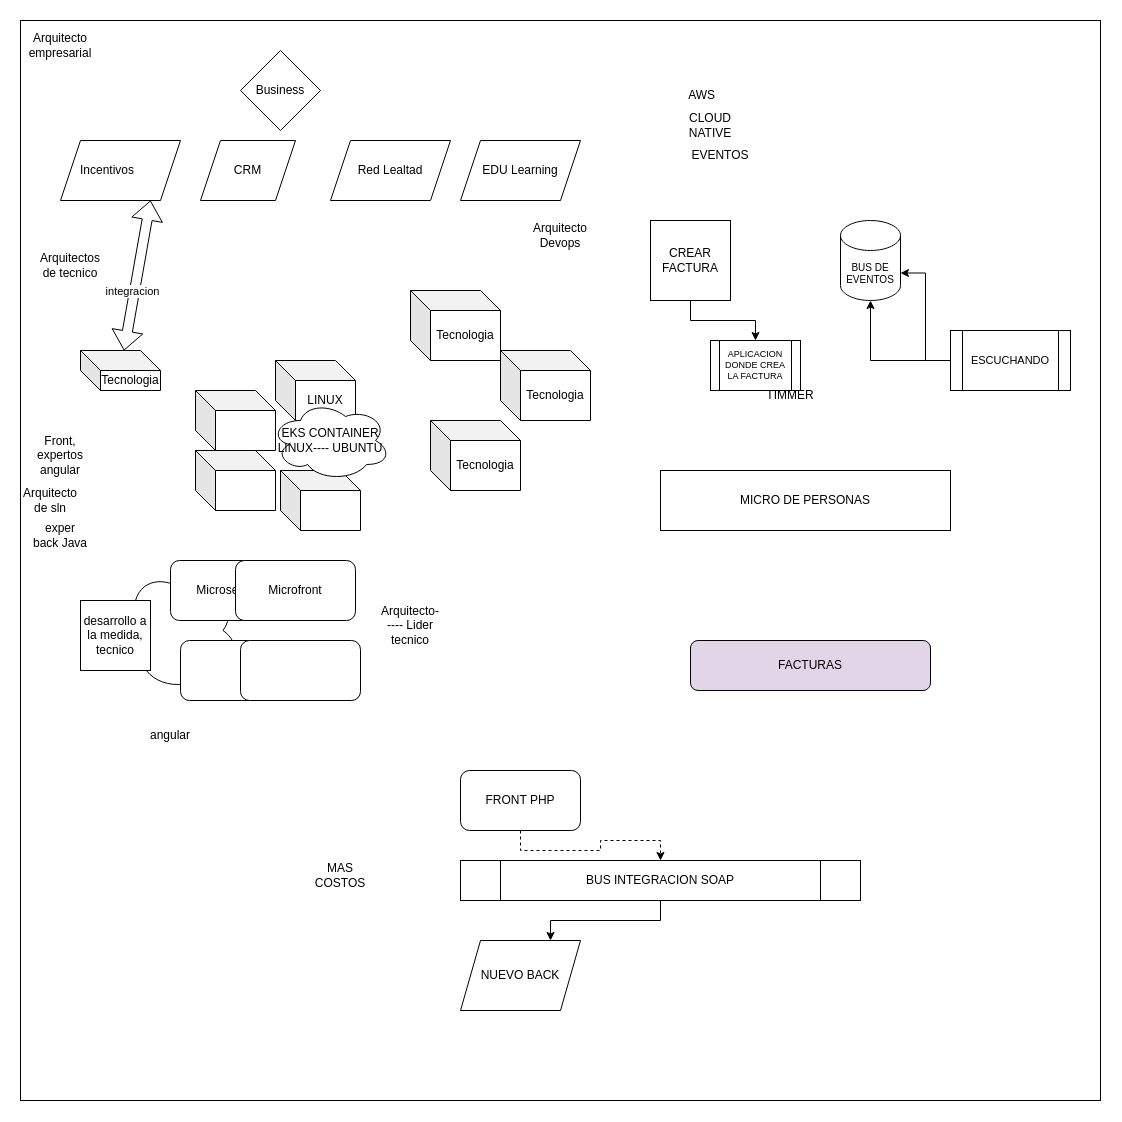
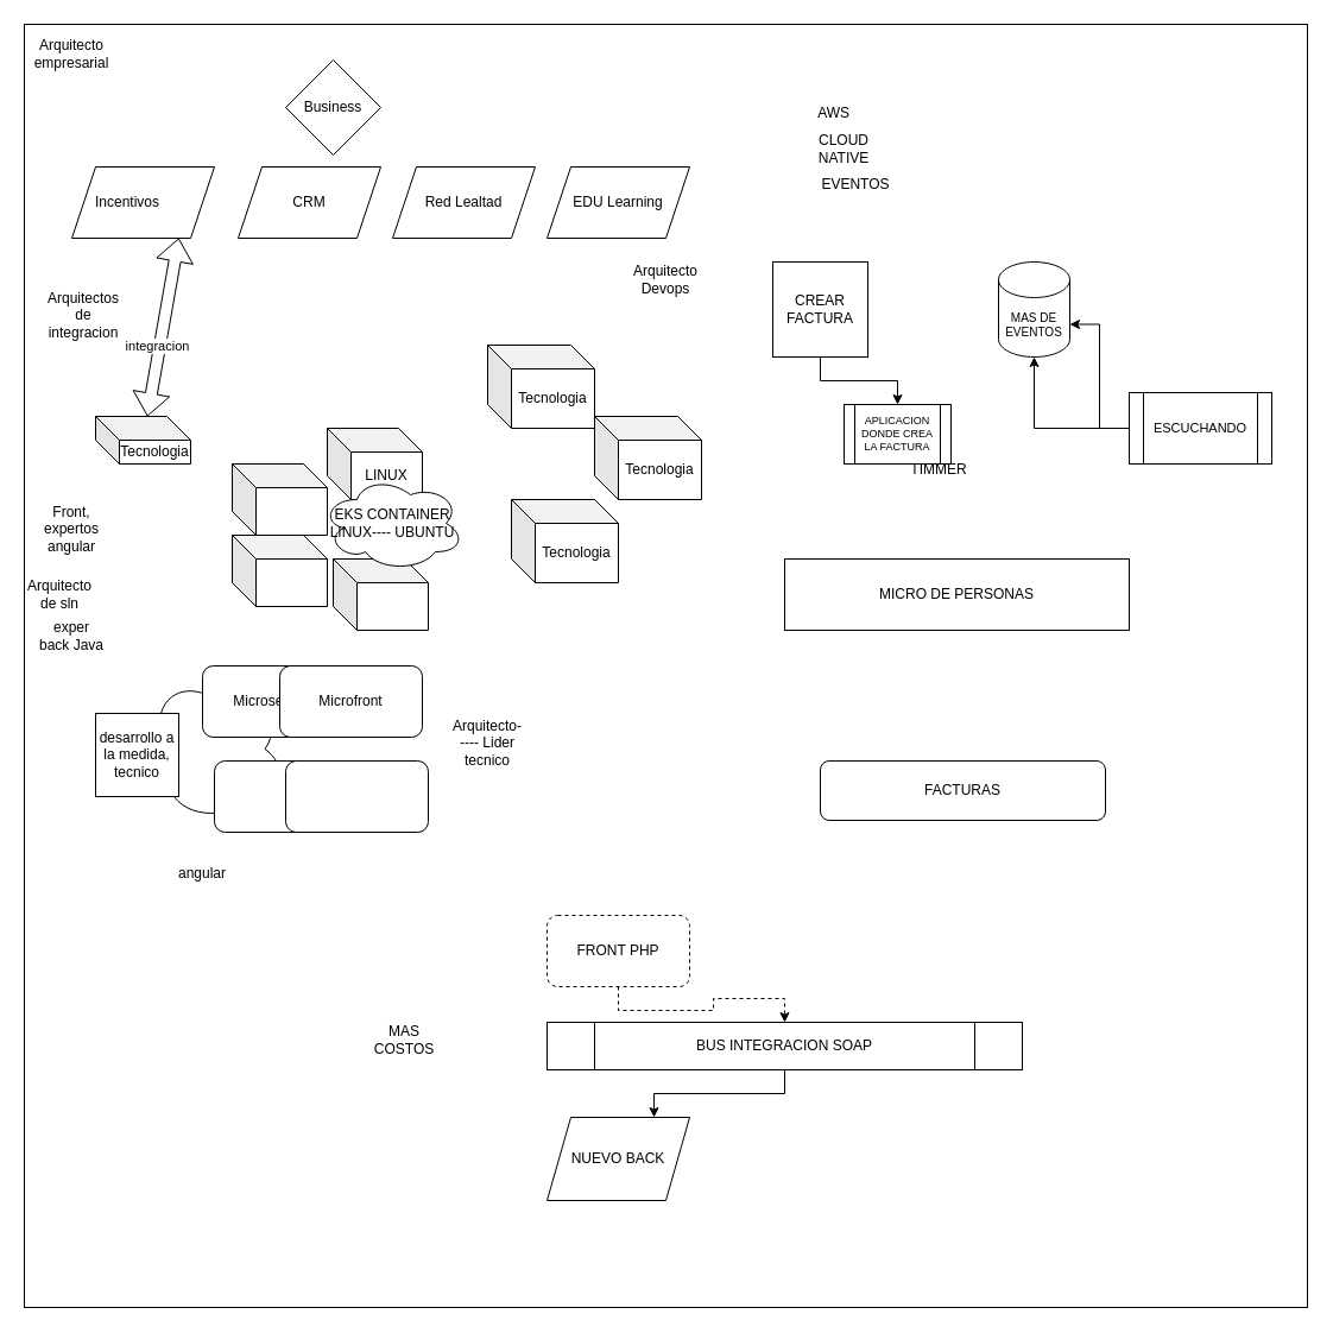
- <mxCell id="6" value="CRM" style="shape=parallelogram;perimeter=parallelogramPerimeter;whiteSpace=wrap;html=1;fixedSize=1;" parent="1" vertex="1"><mxGeometry x="200" y="140" width="95" height="60" as="geometry" /></mxCell>
+ <mxCell id="6" value="CRM" style="shape=parallelogram;perimeter=parallelogramPerimeter;whiteSpace=wrap;html=1;fixedSize=1;" parent="1" vertex="1"><mxGeometry x="200" y="140" width="120" height="60" as="geometry" /></mxCell>
- <mxCell id="11" value="Arquitectos de tecnico" style="text;html=1;strokeColor=none;fillColor=none;align=center;verticalAlign=middle;whiteSpace=wrap;rounded=0;" parent="1" vertex="1"><mxGeometry x="40" y="250" width="60" height="30" as="geometry" /></mxCell>
+ <mxCell id="11" value="Arquitectos de integracion" style="text;html=1;strokeColor=none;fillColor=none;align=center;verticalAlign=middle;whiteSpace=wrap;rounded=0;" parent="1" vertex="1"><mxGeometry x="40" y="250" width="60" height="30" as="geometry" /></mxCell>
- <mxCell id="42" value="BUS DE EVENTOS" style="shape=cylinder3;whiteSpace=wrap;html=1;boundedLbl=1;backgroundOutline=1;size=15;fontSize=10;" parent="1" vertex="1"><mxGeometry x="840" y="220" width="60" height="80" as="geometry" /></mxCell>
+ <mxCell id="42" value="MAS DE EVENTOS" style="shape=cylinder3;whiteSpace=wrap;html=1;boundedLbl=1;backgroundOutline=1;size=15;fontSize=10;" parent="1" vertex="1"><mxGeometry x="840" y="220" width="60" height="80" as="geometry" /></mxCell>
- <mxCell id="14" value="Front, expertos angular" style="text;html=1;strokeColor=none;fillColor=none;align=center;verticalAlign=middle;whiteSpace=wrap;rounded=0;" parent="1" vertex="1"><mxGeometry x="30" y="440" width="60" height="30" as="geometry" /></mxCell>
+ <mxCell id="14" value="Front, expertos angular" style="text;html=1;strokeColor=none;fillColor=none;align=center;verticalAlign=middle;whiteSpace=wrap;rounded=0;" parent="1" vertex="1"><mxGeometry x="30" y="430" width="60" height="30" as="geometry" /></mxCell>
- <mxCell id="47" value="FACTURAS" style="rounded=1;whiteSpace=wrap;html=1;fillColor=#e1d5e7;" parent="1" vertex="1"><mxGeometry x="690" y="640" width="240" height="50" as="geometry" /></mxCell>
+ <mxCell id="47" value="FACTURAS" style="rounded=1;whiteSpace=wrap;html=1;" parent="1" vertex="1"><mxGeometry x="690" y="640" width="240" height="50" as="geometry" /></mxCell>
- <mxCell id="49" value="FRONT PHP" style="rounded=1;whiteSpace=wrap;html=1;" parent="1" vertex="1"><mxGeometry x="460" y="770" width="120" height="60" as="geometry" /></mxCell>
+ <mxCell id="49" value="FRONT PHP" style="rounded=1;whiteSpace=wrap;html=1;dashed=1;" parent="1" vertex="1"><mxGeometry x="460" y="770" width="120" height="60" as="geometry" /></mxCell>
